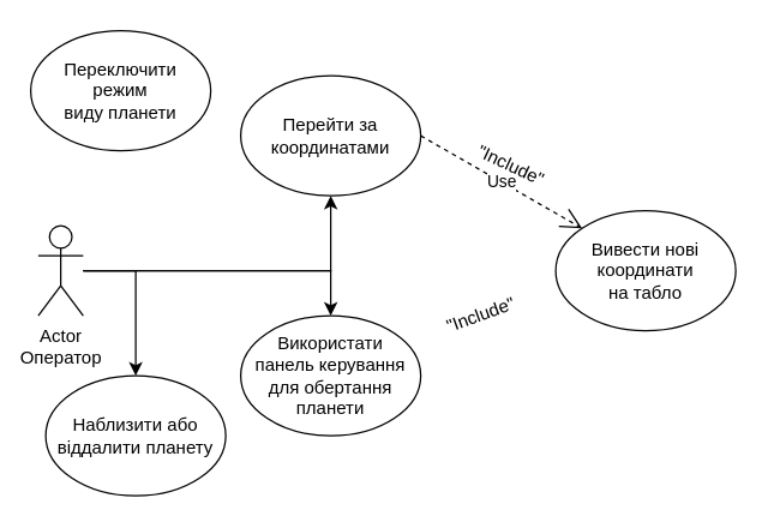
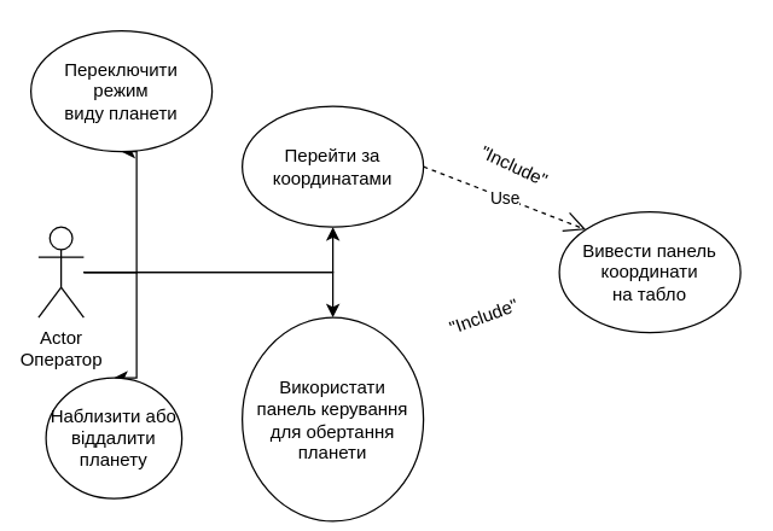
- <mxCell id="10" value="Перейти за&lt;br&gt;координатами" style="ellipse;whiteSpace=wrap;html=1;" parent="1" vertex="1"><mxGeometry x="160" y="50" width="120" height="80" as="geometry" /></mxCell>
+ <mxCell id="10" value="Перейти за&lt;br&gt;координатами" style="ellipse;whiteSpace=wrap;html=1;" parent="1" vertex="1"><mxGeometry x="160" y="70" width="120" height="80" as="geometry" /></mxCell>
+ <mxCell id="5" style="edgeStyle=orthogonalEdgeStyle;rounded=0;orthogonalLoop=1;jettySize=auto;html=1;entryX=0.5;entryY=1;entryDx=0;entryDy=0;" parent="1" source="6" target="7" edge="1"><mxGeometry relative="1" as="geometry"><mxPoint x="90" y="110" as="targetPoint" /><Array as="points"><mxPoint x="90" y="180" /></Array></mxGeometry></mxCell>
- <mxCell id="11" value="Вивести нові координати &lt;br&gt;на табло" style="ellipse;whiteSpace=wrap;html=1;" vertex="1" parent="1"><mxGeometry x="370" y="140" width="120" height="80" as="geometry" /></mxCell>
+ <mxCell id="11" value="Вивести панель координати &lt;br&gt;на табло" style="ellipse;whiteSpace=wrap;html=1;" vertex="1" parent="1"><mxGeometry x="370" y="140" width="120" height="80" as="geometry" /></mxCell>
- <mxCell id="9" value="Використати &lt;br&gt;панель керування для обертання планети" style="ellipse;whiteSpace=wrap;html=1;" parent="1" vertex="1"><mxGeometry x="160" y="210" width="120" height="80" as="geometry" /></mxCell>
+ <mxCell id="9" value="Використати &lt;br&gt;панель керування для обертання планети" style="ellipse;whiteSpace=wrap;html=1;" parent="1" vertex="1"><mxGeometry x="160" y="210" width="120" height="135" as="geometry" /></mxCell>
- <mxCell id="8" value="Наблизити або&lt;br&gt;віддалити планету" style="ellipse;whiteSpace=wrap;html=1;" parent="1" vertex="1"><mxGeometry x="30" y="250" width="120" height="80" as="geometry" /></mxCell>
+ <mxCell id="8" value="Наблизити або&lt;br&gt;віддалити планету" style="ellipse;whiteSpace=wrap;html=1;" parent="1" vertex="1"><mxGeometry x="30" y="250" width="90" height="80" as="geometry" /></mxCell>
